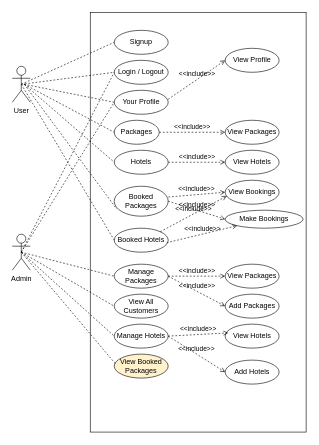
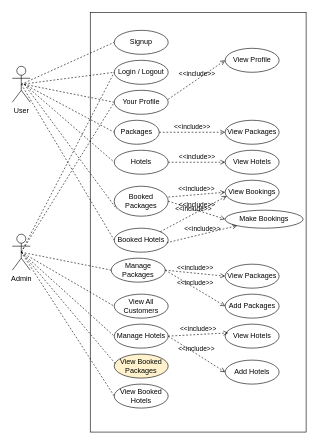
- <mxCell id="33" value="Manage Packages" style="ellipse;whiteSpace=wrap;html=1;" vertex="1" parent="1"><mxGeometry x="190" y="440" width="90" height="40" as="geometry" /></mxCell>
+ <mxCell id="33" value="Manage Packages" style="ellipse;whiteSpace=wrap;html=1;" vertex="1" parent="1"><mxGeometry x="185" y="430" width="90" height="40" as="geometry" /></mxCell>
+ <mxCell id="46" value="" style="endArrow=none;dashed=1;html=1;rounded=0;entryX=0;entryY=0.5;entryDx=0;entryDy=0;exitX=0.5;exitY=0.5;exitDx=0;exitDy=0;exitPerimeter=0;" edge="1" parent="1" source="3" target="37"><mxGeometry width="50" height="50" relative="1" as="geometry"><mxPoint x="50" y="430" as="sourcePoint" /><mxPoint x="202" y="616" as="targetPoint" /></mxGeometry></mxCell>
+ <mxCell id="37" value="View Booked Hotels" style="ellipse;whiteSpace=wrap;html=1;" vertex="1" parent="1"><mxGeometry x="190" y="640" width="90" height="40" as="geometry" /></mxCell>
